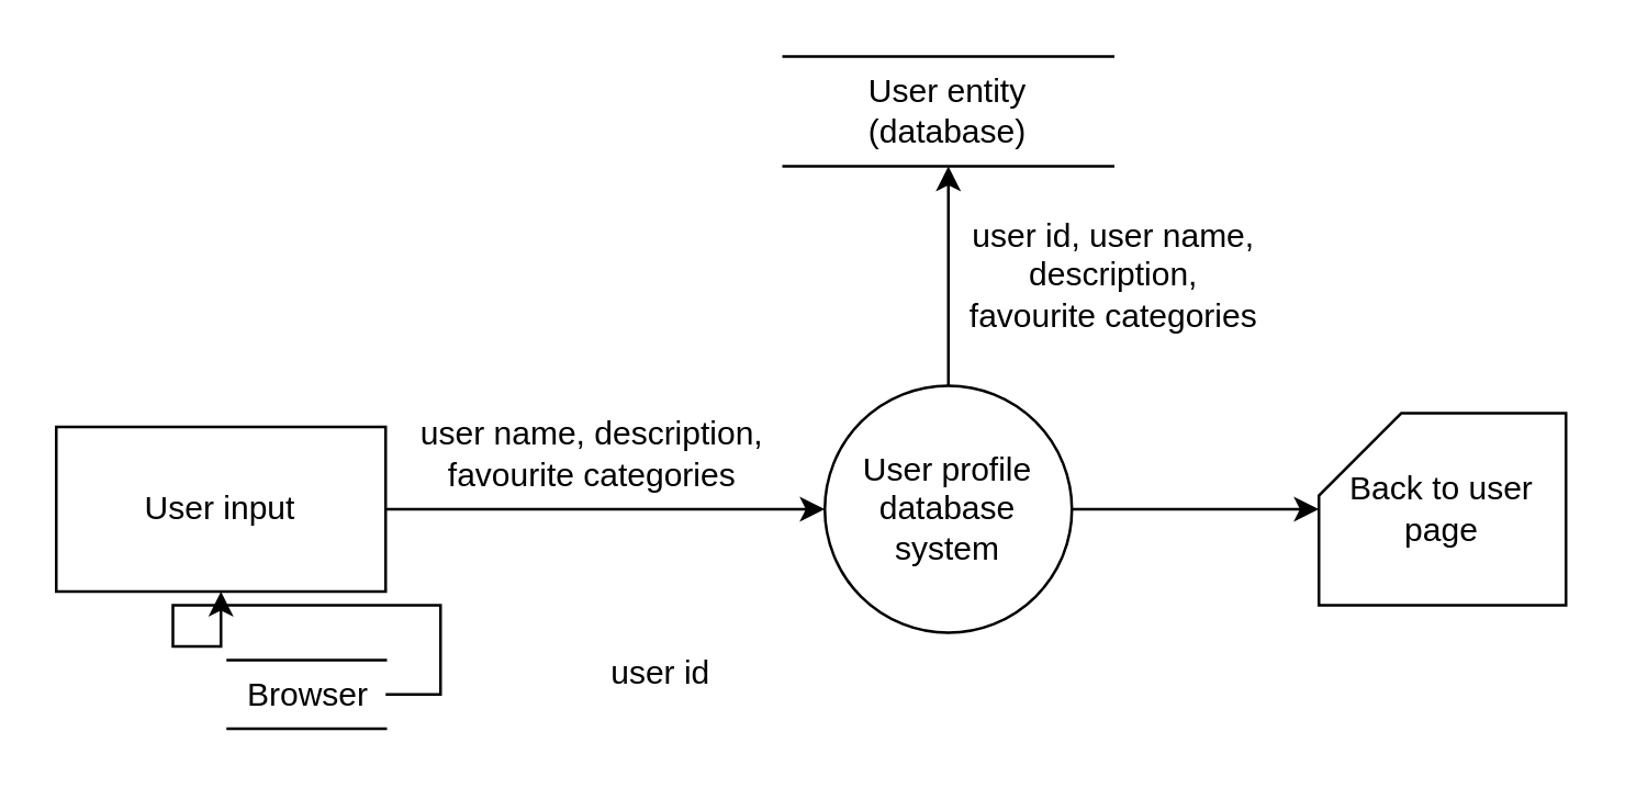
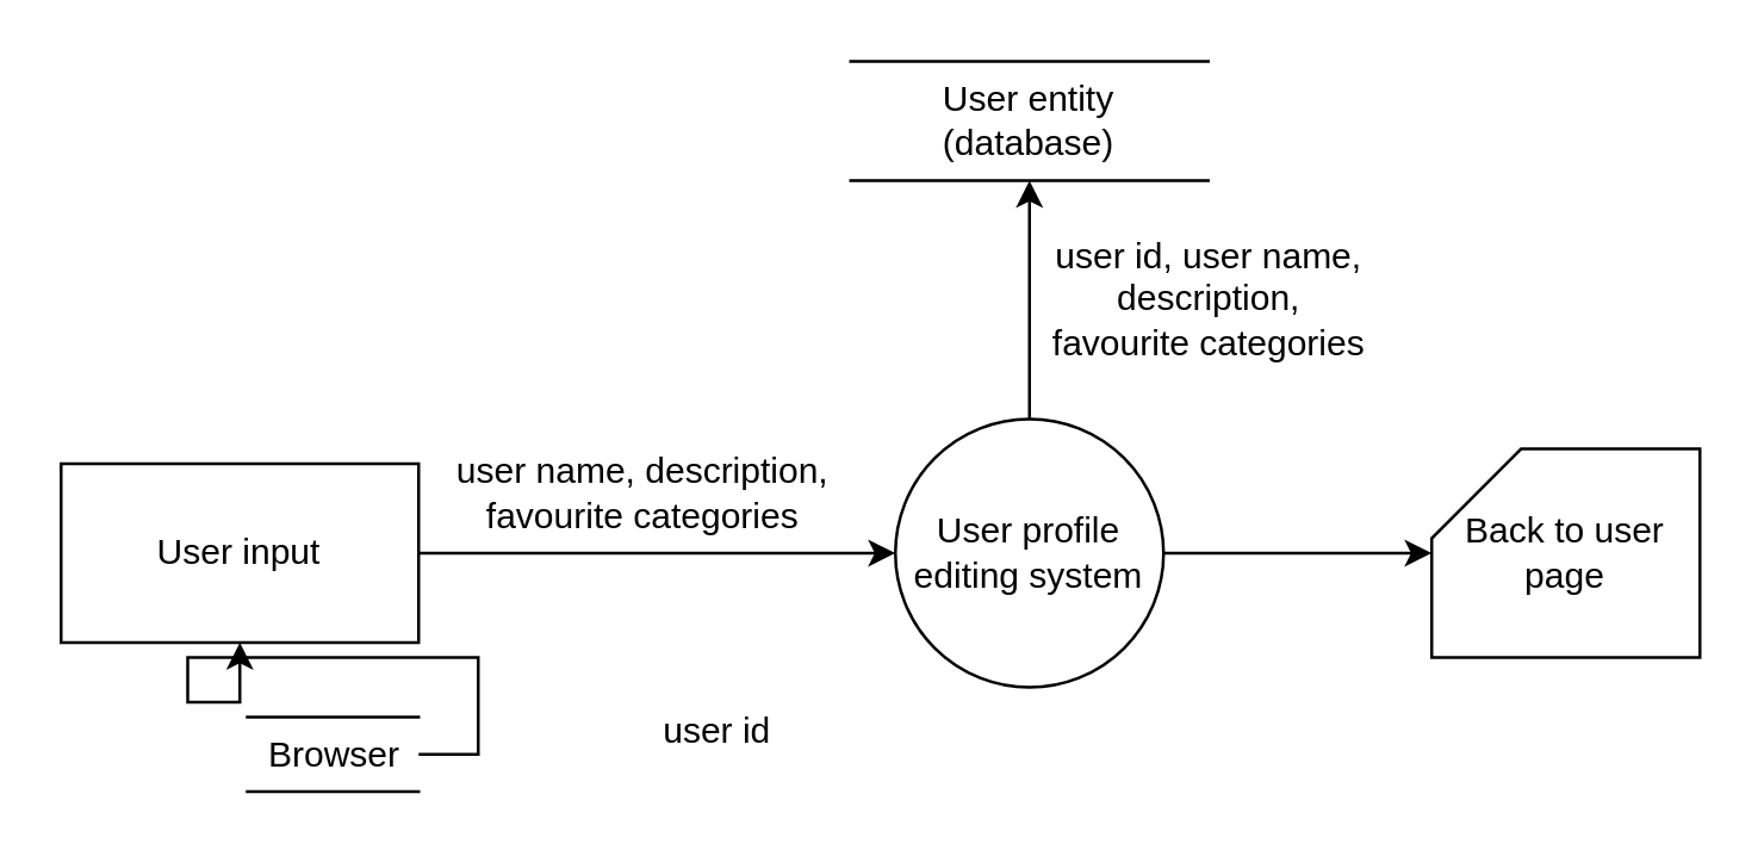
- <mxCell id="6" value="User profile database system" style="ellipse;whiteSpace=wrap;html=1;aspect=fixed;" vertex="1" parent="1"><mxGeometry x="300" y="140" width="90" height="90" as="geometry" /></mxCell>
+ <mxCell id="6" value="User profile editing system" style="ellipse;whiteSpace=wrap;html=1;aspect=fixed;" vertex="1" parent="1"><mxGeometry x="300" y="140" width="90" height="90" as="geometry" /></mxCell>
